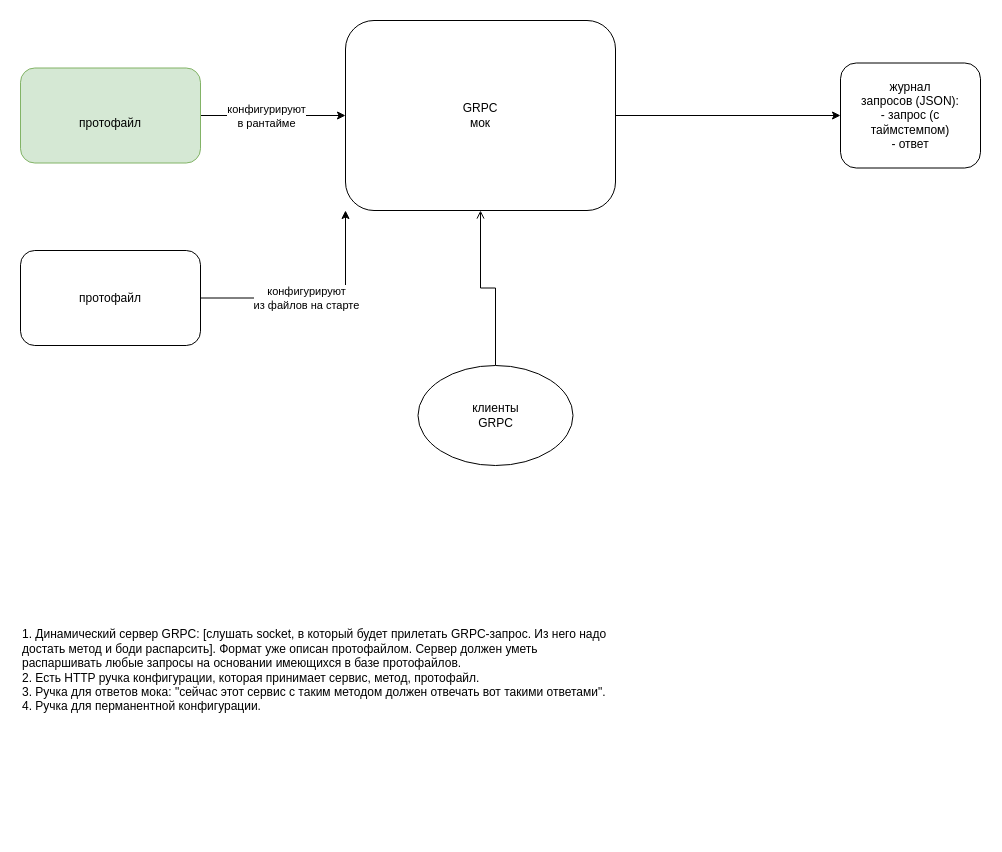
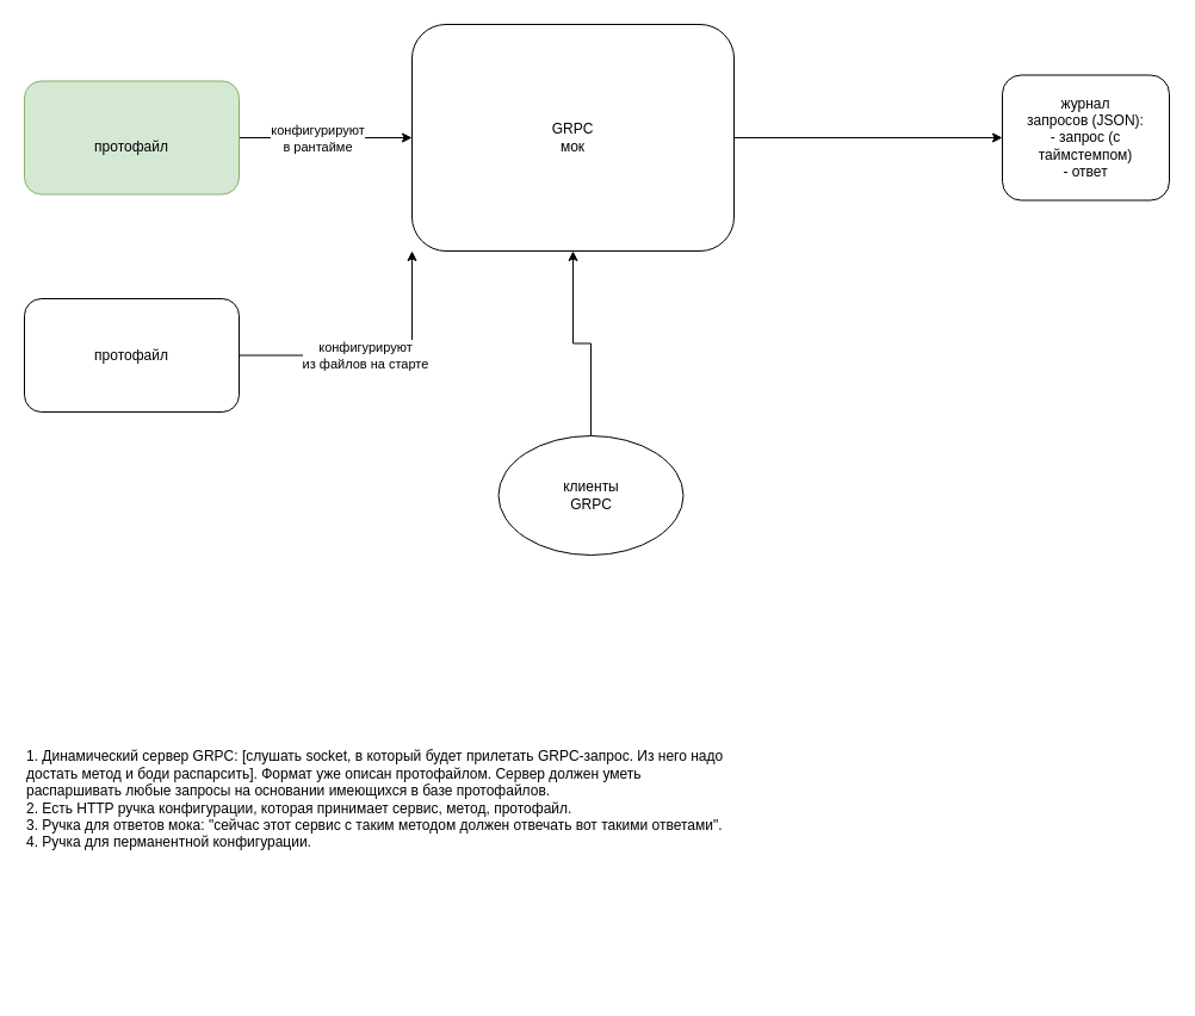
- <mxCell id="8" style="edgeStyle=orthogonalEdgeStyle;rounded=0;orthogonalLoop=1;jettySize=auto;html=1;exitX=0.5;exitY=0;exitDx=0;exitDy=0;entryX=0.5;entryY=1;entryDx=0;entryDy=0;endArrow=open;" edge="1" parent="1" source="9" target="3"><mxGeometry relative="1" as="geometry" /></mxCell>
+ <mxCell id="8" style="edgeStyle=orthogonalEdgeStyle;rounded=0;orthogonalLoop=1;jettySize=auto;html=1;exitX=0.5;exitY=0;exitDx=0;exitDy=0;entryX=0.5;entryY=1;entryDx=0;entryDy=0;" edge="1" parent="1" source="9" target="3"><mxGeometry relative="1" as="geometry" /></mxCell>
